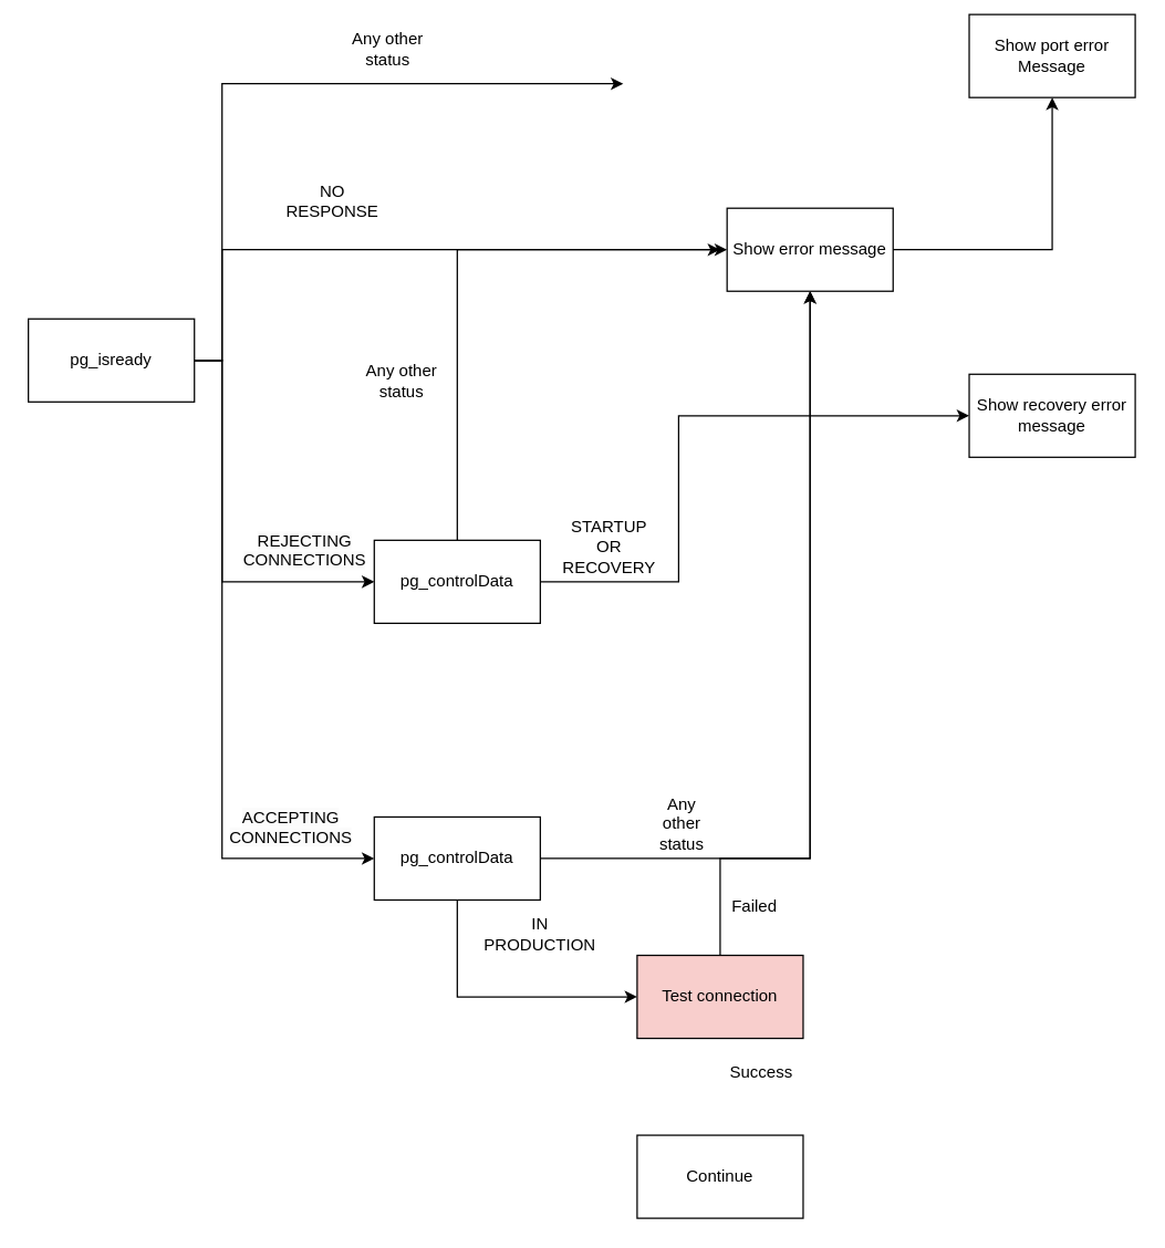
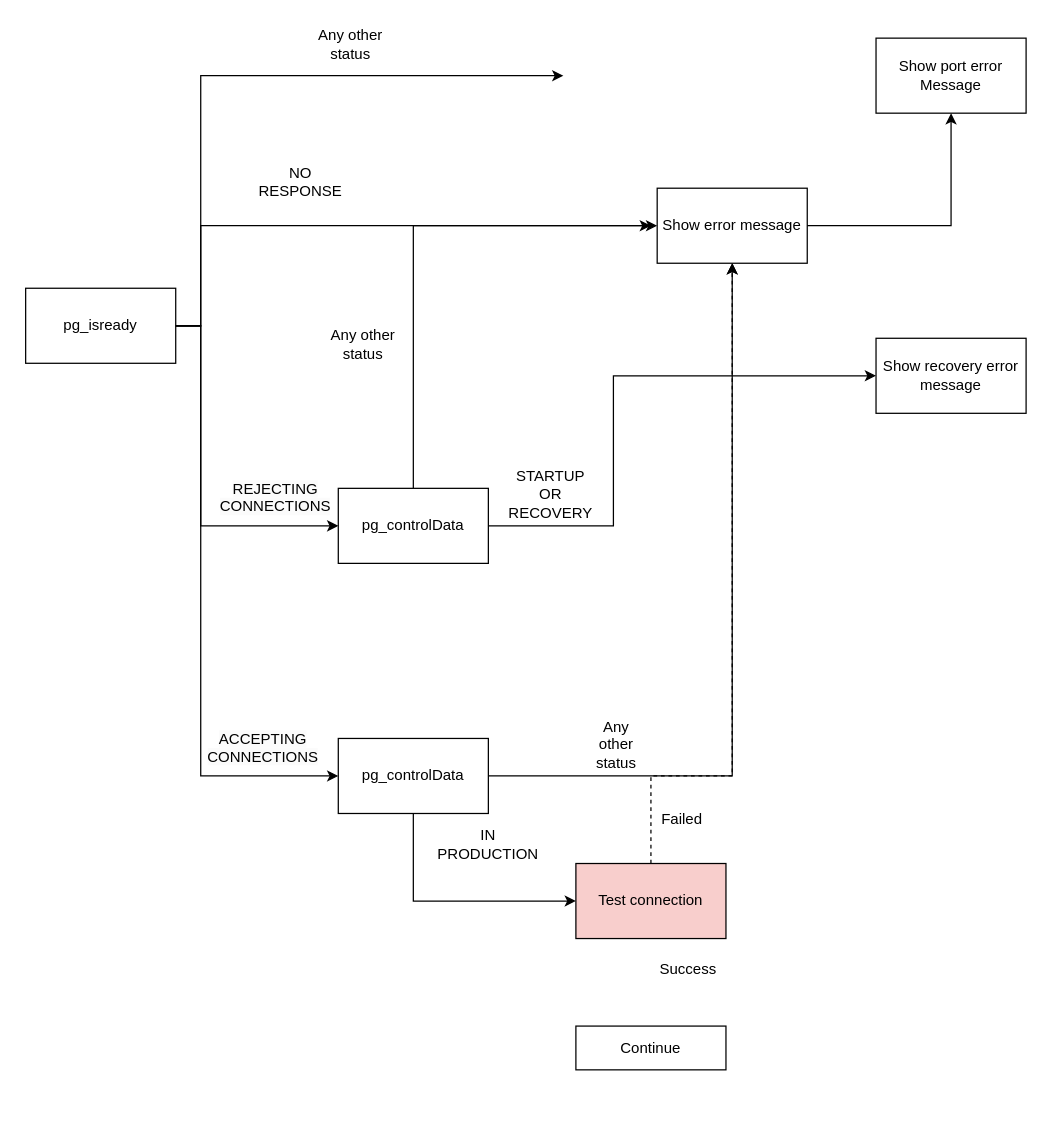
- <mxCell id="11" value="Show port error Message" style="whiteSpace=wrap;html=1;rounded=0;" vertex="1" parent="1"><mxGeometry x="700" y="10" width="120" height="60" as="geometry" /></mxCell>
+ <mxCell id="11" value="Show port error Message" style="whiteSpace=wrap;html=1;rounded=0;" vertex="1" parent="1"><mxGeometry x="700" y="30" width="120" height="60" as="geometry" /></mxCell>
- <mxCell id="9" value="" style="edgeStyle=orthogonalEdgeStyle;rounded=0;orthogonalLoop=1;jettySize=auto;html=1;entryX=0.5;entryY=1;entryDx=0;entryDy=0;" edge="1" parent="1" source="10" target="21"><mxGeometry relative="1" as="geometry"><Array as="points"><mxPoint x="520" y="620" /><mxPoint x="585" y="620" /></Array></mxGeometry></mxCell>
+ <mxCell id="9" value="" style="edgeStyle=orthogonalEdgeStyle;rounded=0;orthogonalLoop=1;jettySize=auto;html=1;entryX=0.5;entryY=1;entryDx=0;entryDy=0;dashed=1;" edge="1" parent="1" source="10" target="21"><mxGeometry relative="1" as="geometry"><Array as="points"><mxPoint x="520" y="620" /><mxPoint x="585" y="620" /></Array></mxGeometry></mxCell>
- <mxCell id="12" value="Continue" style="whiteSpace=wrap;html=1;rounded=0;" vertex="1" parent="1"><mxGeometry x="460" y="820" width="120" height="60" as="geometry" /></mxCell>
+ <mxCell id="12" value="Continue" style="whiteSpace=wrap;html=1;rounded=0;" vertex="1" parent="1"><mxGeometry x="460" y="820" width="120" height="35" as="geometry" /></mxCell>
